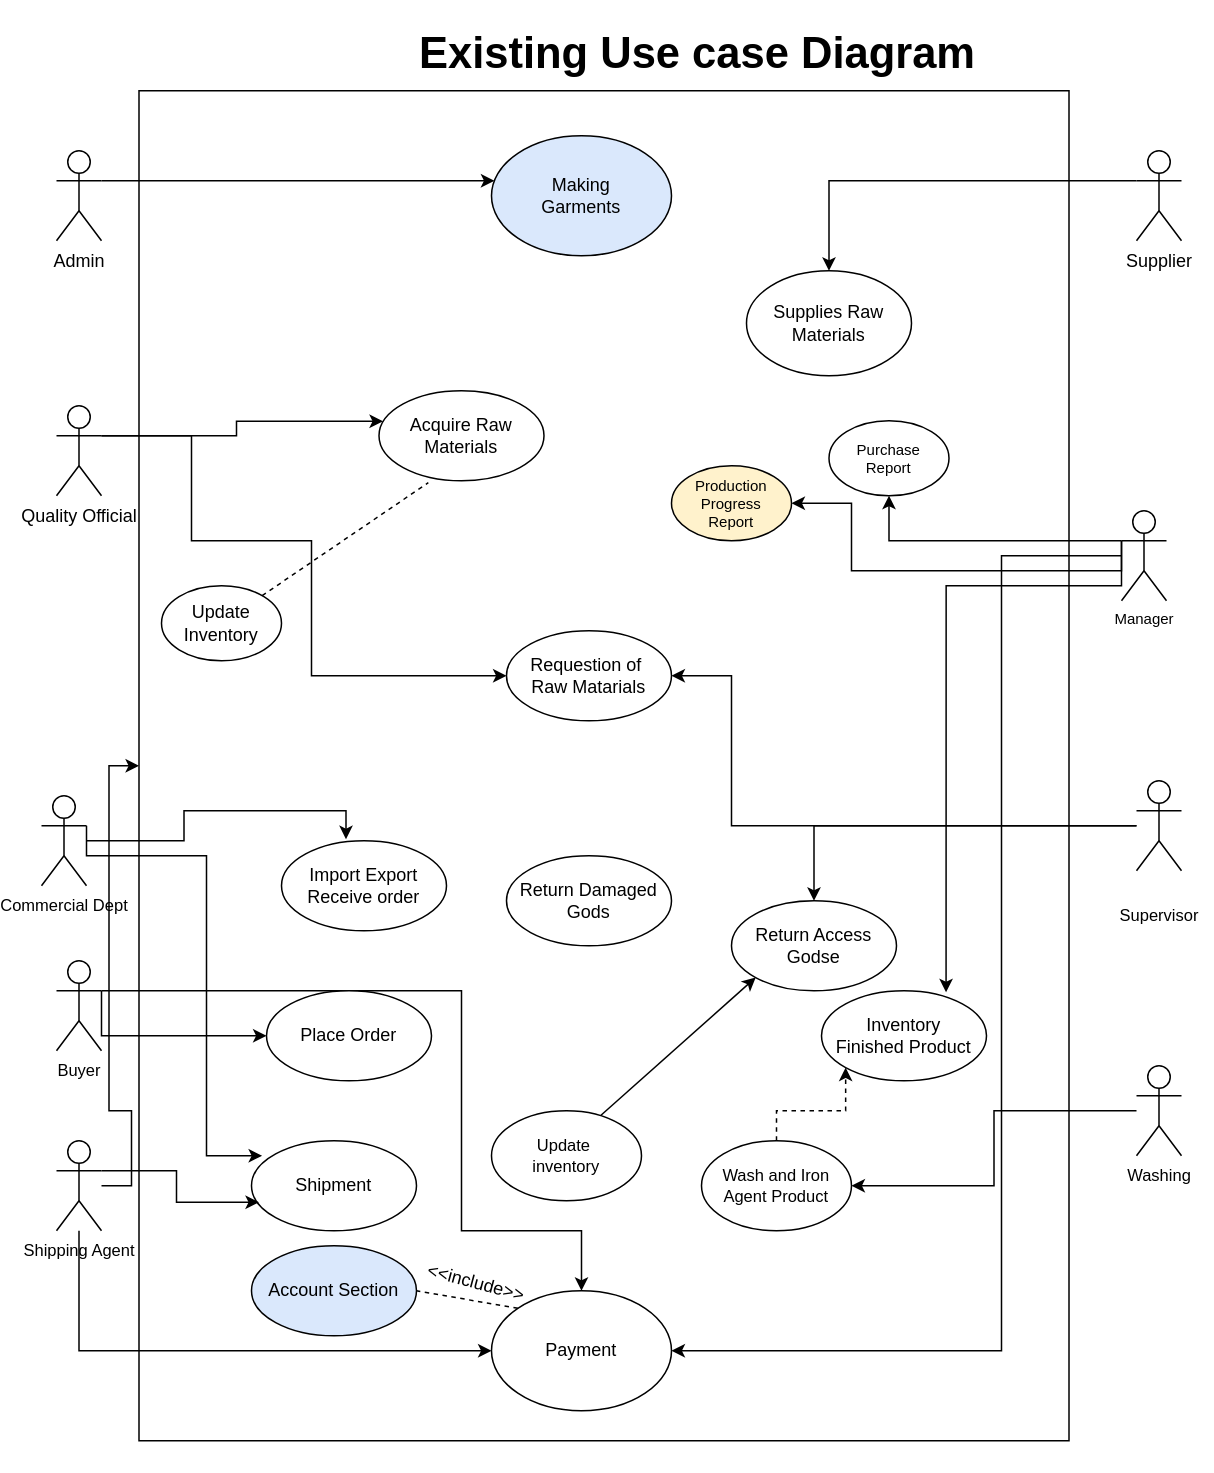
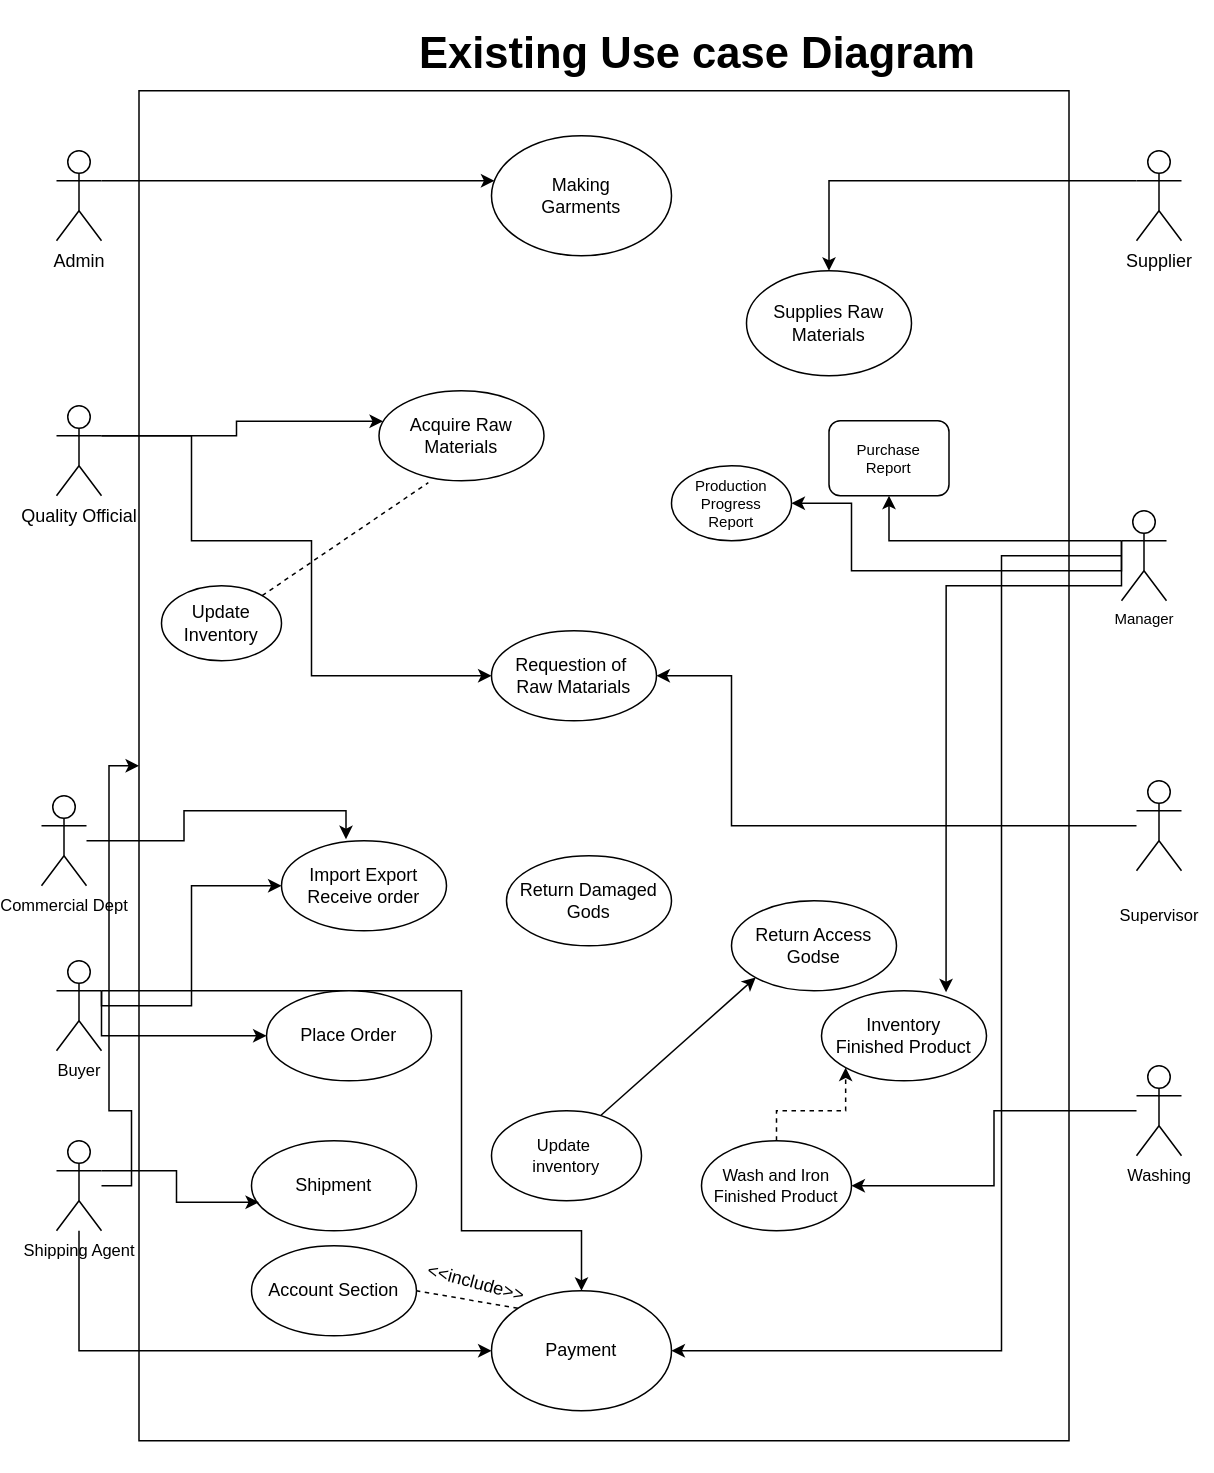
- <mxCell id="5" value="Making&lt;br&gt;Garments" style="ellipse;whiteSpace=wrap;html=1;fillColor=#dae8fc;" parent="1" vertex="1"><mxGeometry x="320" y="90" width="120" height="80" as="geometry" /></mxCell>
+ <mxCell id="5" value="Making&lt;br&gt;Garments" style="ellipse;whiteSpace=wrap;html=1;" parent="1" vertex="1"><mxGeometry x="320" y="90" width="120" height="80" as="geometry" /></mxCell>
- <mxCell id="16" value="Purchase&lt;br&gt;Report" style="ellipse;whiteSpace=wrap;html=1;fontSize=10;" parent="1" vertex="1"><mxGeometry x="545" y="280" width="80" height="50" as="geometry" /></mxCell>
+ <mxCell id="16" value="Purchase&lt;br&gt;Report" style="whiteSpace=wrap;html=1;fontSize=10;rounded=1;" parent="1" vertex="1"><mxGeometry x="545" y="280" width="80" height="50" as="geometry" /></mxCell>
- <mxCell id="15" value="Production&lt;br style=&quot;font-size: 10px;&quot;&gt;Progress&lt;br style=&quot;font-size: 10px;&quot;&gt;Report" style="ellipse;whiteSpace=wrap;html=1;fontSize=10;fillColor=#fff2cc;" parent="1" vertex="1"><mxGeometry x="440" y="310" width="80" height="50" as="geometry" /></mxCell>
+ <mxCell id="15" value="Production&lt;br style=&quot;font-size: 10px;&quot;&gt;Progress&lt;br style=&quot;font-size: 10px;&quot;&gt;Report" style="ellipse;whiteSpace=wrap;html=1;fontSize=10;" parent="1" vertex="1"><mxGeometry x="440" y="310" width="80" height="50" as="geometry" /></mxCell>
- <mxCell id="17" value="Requestion of&amp;nbsp;&lt;br&gt;Raw Matarials" style="ellipse;whiteSpace=wrap;html=1;fontFamily=Helvetica;fontSize=12;fontColor=default;strokeColor=default;fillColor=default;" parent="1" vertex="1"><mxGeometry x="330" y="420" width="110" height="60" as="geometry" /></mxCell>
+ <mxCell id="17" value="Requestion of&amp;nbsp;&lt;br&gt;Raw Matarials" style="ellipse;whiteSpace=wrap;html=1;fontFamily=Helvetica;fontSize=12;fontColor=default;strokeColor=default;fillColor=default;" parent="1" vertex="1"><mxGeometry x="320" y="420" width="110" height="60" as="geometry" /></mxCell>
- <mxCell id="25" style="edgeStyle=orthogonalEdgeStyle;rounded=0;orthogonalLoop=1;jettySize=auto;html=1;fontFamily=Helvetica;fontSize=11;fontColor=default;" parent="1" source="26" target="37" edge="1"><mxGeometry relative="1" as="geometry" /></mxCell>
+ <mxCell id="31" style="edgeStyle=orthogonalEdgeStyle;rounded=0;orthogonalLoop=1;jettySize=auto;html=1;entryX=0;entryY=0.5;entryDx=0;entryDy=0;fontFamily=Helvetica;fontSize=11;fontColor=default;exitX=1;exitY=0.333;exitDx=0;exitDy=0;exitPerimeter=0;" parent="1" source="34" target="30" edge="1"><mxGeometry relative="1" as="geometry"><Array as="points"><mxPoint x="60" y="670" /><mxPoint x="120" y="670" /><mxPoint x="120" y="590" /></Array></mxGeometry></mxCell>
- <mxCell id="28" style="edgeStyle=orthogonalEdgeStyle;rounded=0;orthogonalLoop=1;jettySize=auto;html=1;exitX=1;exitY=0.333;exitDx=0;exitDy=0;exitPerimeter=0;entryX=0.064;entryY=0.167;entryDx=0;entryDy=0;entryPerimeter=0;fontFamily=Helvetica;fontSize=11;fontColor=default;" parent="1" source="29" target="45" edge="1"><mxGeometry relative="1" as="geometry"><Array as="points"><mxPoint x="50" y="570" /><mxPoint x="130" y="570" /><mxPoint x="130" y="770" /></Array></mxGeometry></mxCell>
- <mxCell id="42" value="Wash and Iron&lt;br&gt;Agent Product" style="ellipse;whiteSpace=wrap;html=1;fontFamily=Helvetica;fontSize=11;fontColor=default;strokeColor=default;fillColor=default;" parent="1" vertex="1"><mxGeometry x="460" y="760" width="100" height="60" as="geometry" /></mxCell>
+ <mxCell id="42" value="Wash and Iron&lt;br&gt;Finished Product" style="ellipse;whiteSpace=wrap;html=1;fontFamily=Helvetica;fontSize=11;fontColor=default;strokeColor=default;fillColor=default;" parent="1" vertex="1"><mxGeometry x="460" y="760" width="100" height="60" as="geometry" /></mxCell>
- <mxCell id="51" value="Account Section" style="ellipse;whiteSpace=wrap;html=1;fillColor=#dae8fc;" vertex="1" parent="1"><mxGeometry x="160" y="830" width="110" height="60" as="geometry" /></mxCell>
+ <mxCell id="51" value="Account Section" style="ellipse;whiteSpace=wrap;html=1;" vertex="1" parent="1"><mxGeometry x="160" y="830" width="110" height="60" as="geometry" /></mxCell>
